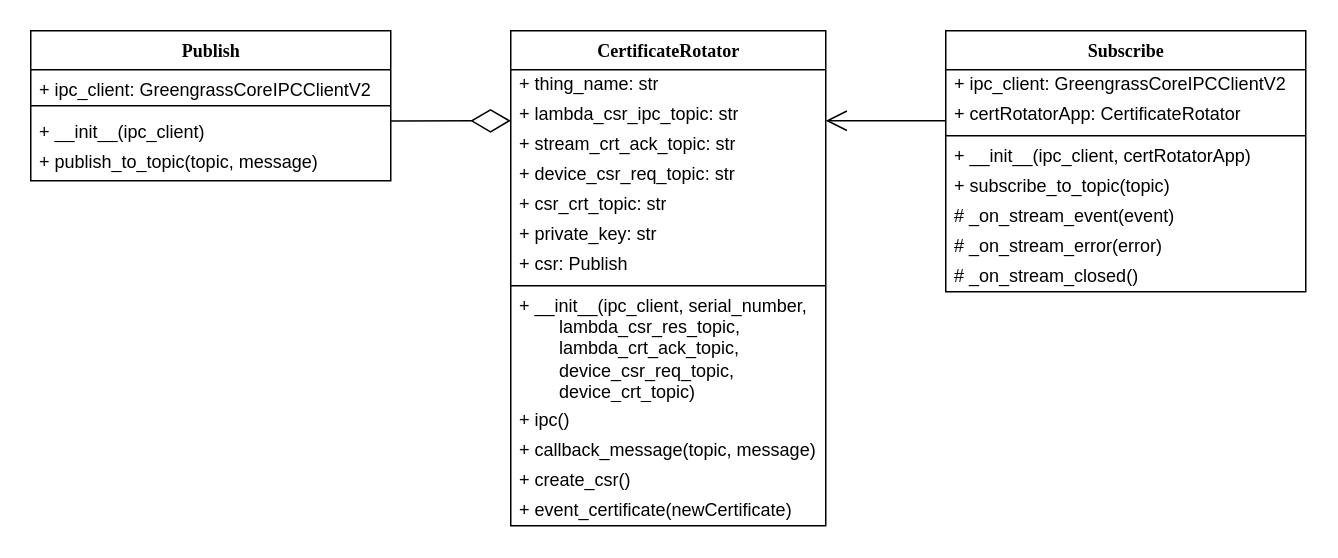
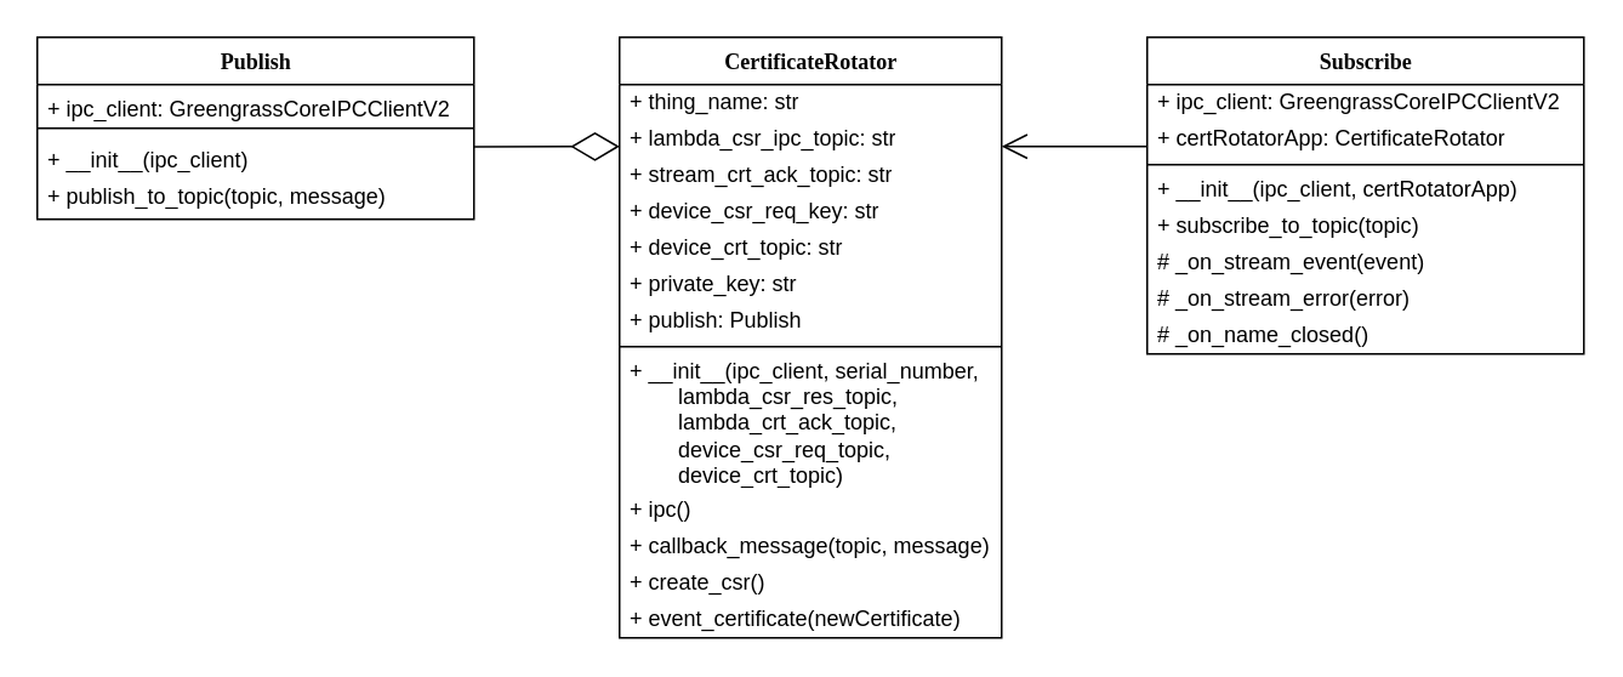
- <mxCell id="11" value="+&amp;nbsp;device_csr_req_topic&lt;span style=&quot;background-color: initial;&quot;&gt;: str&lt;/span&gt;" style="text;html=1;strokeColor=none;fillColor=none;align=left;verticalAlign=middle;spacingLeft=4;spacingRight=4;whiteSpace=wrap;overflow=hidden;rotatable=0;points=[[0,0.5],[1,0.5]];portConstraint=eastwest;" parent="7" vertex="1"><mxGeometry y="86" width="210" height="20" as="geometry" /></mxCell>
+ <mxCell id="11" value="+&amp;nbsp;device_csr_req_key&lt;span style=&quot;background-color: initial;&quot;&gt;: str&lt;/span&gt;" style="text;html=1;strokeColor=none;fillColor=none;align=left;verticalAlign=middle;spacingLeft=4;spacingRight=4;whiteSpace=wrap;overflow=hidden;rotatable=0;points=[[0,0.5],[1,0.5]];portConstraint=eastwest;" parent="7" vertex="1"><mxGeometry y="86" width="210" height="20" as="geometry" /></mxCell>
- <mxCell id="12" value="+&amp;nbsp;csr_crt_topic&lt;span style=&quot;background-color: initial;&quot;&gt;: str&lt;/span&gt;" style="text;html=1;strokeColor=none;fillColor=none;align=left;verticalAlign=middle;spacingLeft=4;spacingRight=4;whiteSpace=wrap;overflow=hidden;rotatable=0;points=[[0,0.5],[1,0.5]];portConstraint=eastwest;" parent="7" vertex="1"><mxGeometry y="106" width="210" height="20" as="geometry" /></mxCell>
+ <mxCell id="12" value="+&amp;nbsp;device_crt_topic&lt;span style=&quot;background-color: initial;&quot;&gt;: str&lt;/span&gt;" style="text;html=1;strokeColor=none;fillColor=none;align=left;verticalAlign=middle;spacingLeft=4;spacingRight=4;whiteSpace=wrap;overflow=hidden;rotatable=0;points=[[0,0.5],[1,0.5]];portConstraint=eastwest;" parent="7" vertex="1"><mxGeometry y="106" width="210" height="20" as="geometry" /></mxCell>
- <mxCell id="14" value="+&amp;nbsp;csr&lt;span style=&quot;background-color: initial;&quot;&gt;:&amp;nbsp;&lt;/span&gt;Publish" style="text;html=1;strokeColor=none;fillColor=none;align=left;verticalAlign=middle;spacingLeft=4;spacingRight=4;whiteSpace=wrap;overflow=hidden;rotatable=0;points=[[0,0.5],[1,0.5]];portConstraint=eastwest;" parent="7" vertex="1"><mxGeometry y="146" width="210" height="20" as="geometry" /></mxCell>
+ <mxCell id="14" value="+&amp;nbsp;publish&lt;span style=&quot;background-color: initial;&quot;&gt;:&amp;nbsp;&lt;/span&gt;Publish" style="text;html=1;strokeColor=none;fillColor=none;align=left;verticalAlign=middle;spacingLeft=4;spacingRight=4;whiteSpace=wrap;overflow=hidden;rotatable=0;points=[[0,0.5],[1,0.5]];portConstraint=eastwest;" parent="7" vertex="1"><mxGeometry y="146" width="210" height="20" as="geometry" /></mxCell>
- <mxCell id="29" value="#&amp;nbsp;_on_stream_closed&lt;span style=&quot;background-color: initial;&quot;&gt;(&lt;/span&gt;&lt;span style=&quot;background-color: initial;&quot;&gt;)&lt;/span&gt;" style="text;html=1;strokeColor=none;fillColor=none;align=left;verticalAlign=middle;spacingLeft=4;spacingRight=4;whiteSpace=wrap;overflow=hidden;rotatable=0;points=[[0,0.5],[1,0.5]];portConstraint=eastwest;" parent="21" vertex="1"><mxGeometry y="154" width="240" height="20" as="geometry" /></mxCell>
+ <mxCell id="29" value="#&amp;nbsp;_on_name_closed&lt;span style=&quot;background-color: initial;&quot;&gt;(&lt;/span&gt;&lt;span style=&quot;background-color: initial;&quot;&gt;)&lt;/span&gt;" style="text;html=1;strokeColor=none;fillColor=none;align=left;verticalAlign=middle;spacingLeft=4;spacingRight=4;whiteSpace=wrap;overflow=hidden;rotatable=0;points=[[0,0.5],[1,0.5]];portConstraint=eastwest;" parent="21" vertex="1"><mxGeometry y="154" width="240" height="20" as="geometry" /></mxCell>
